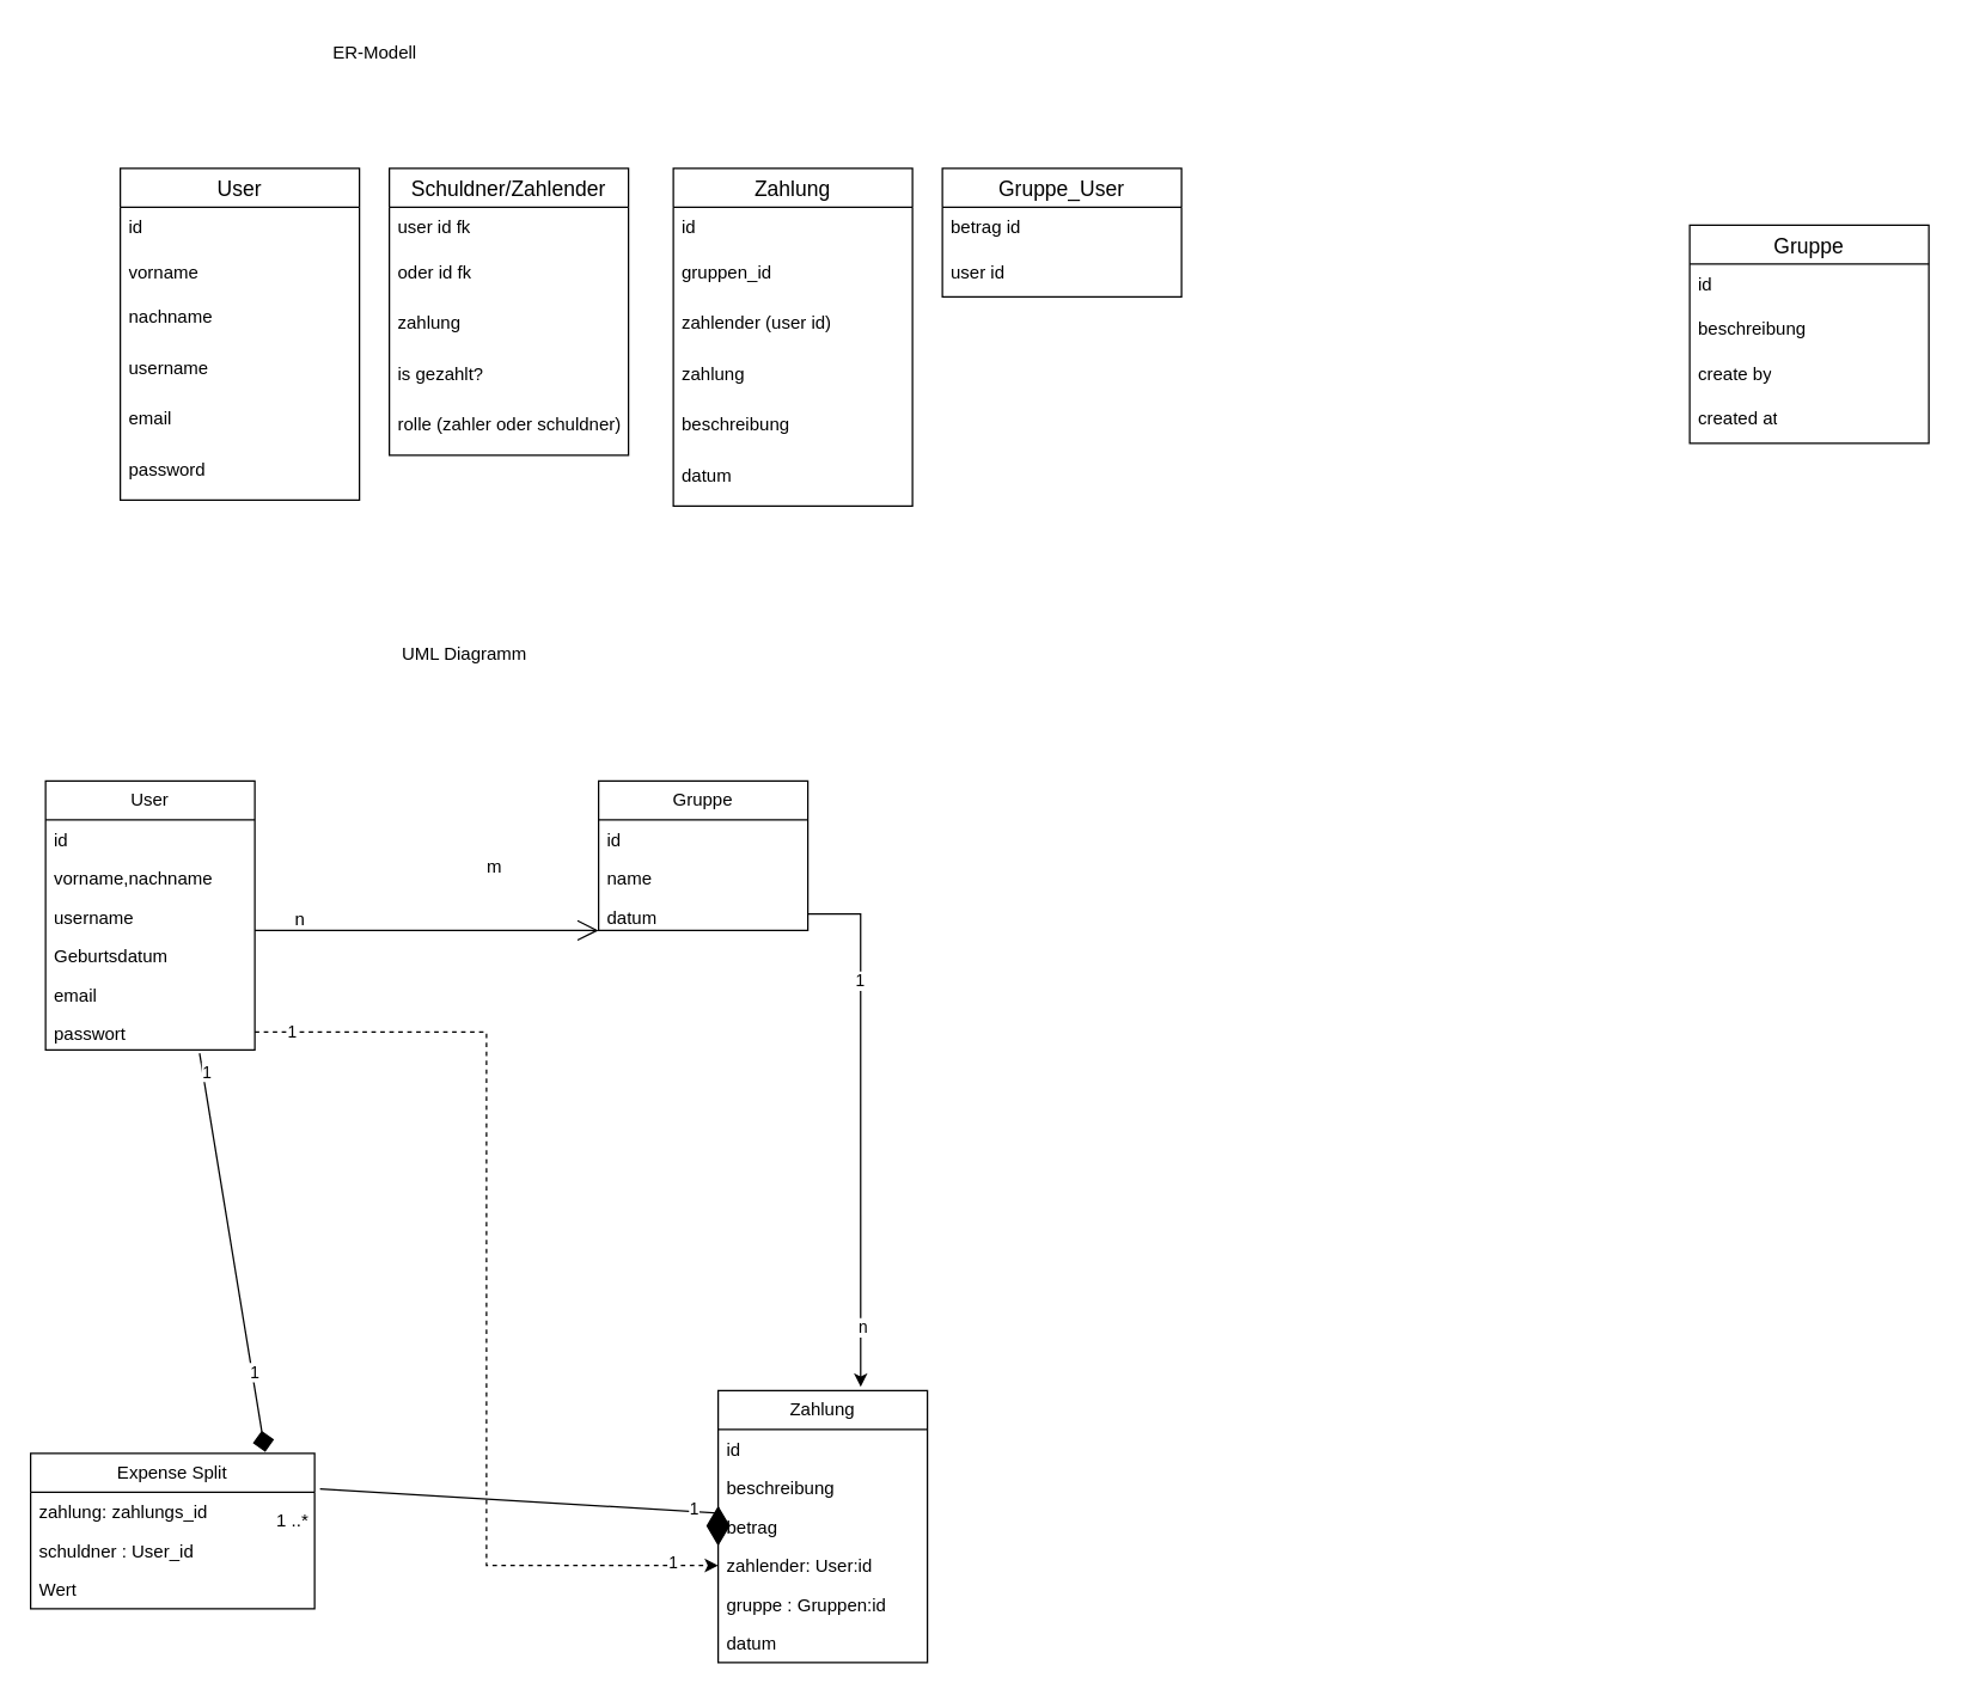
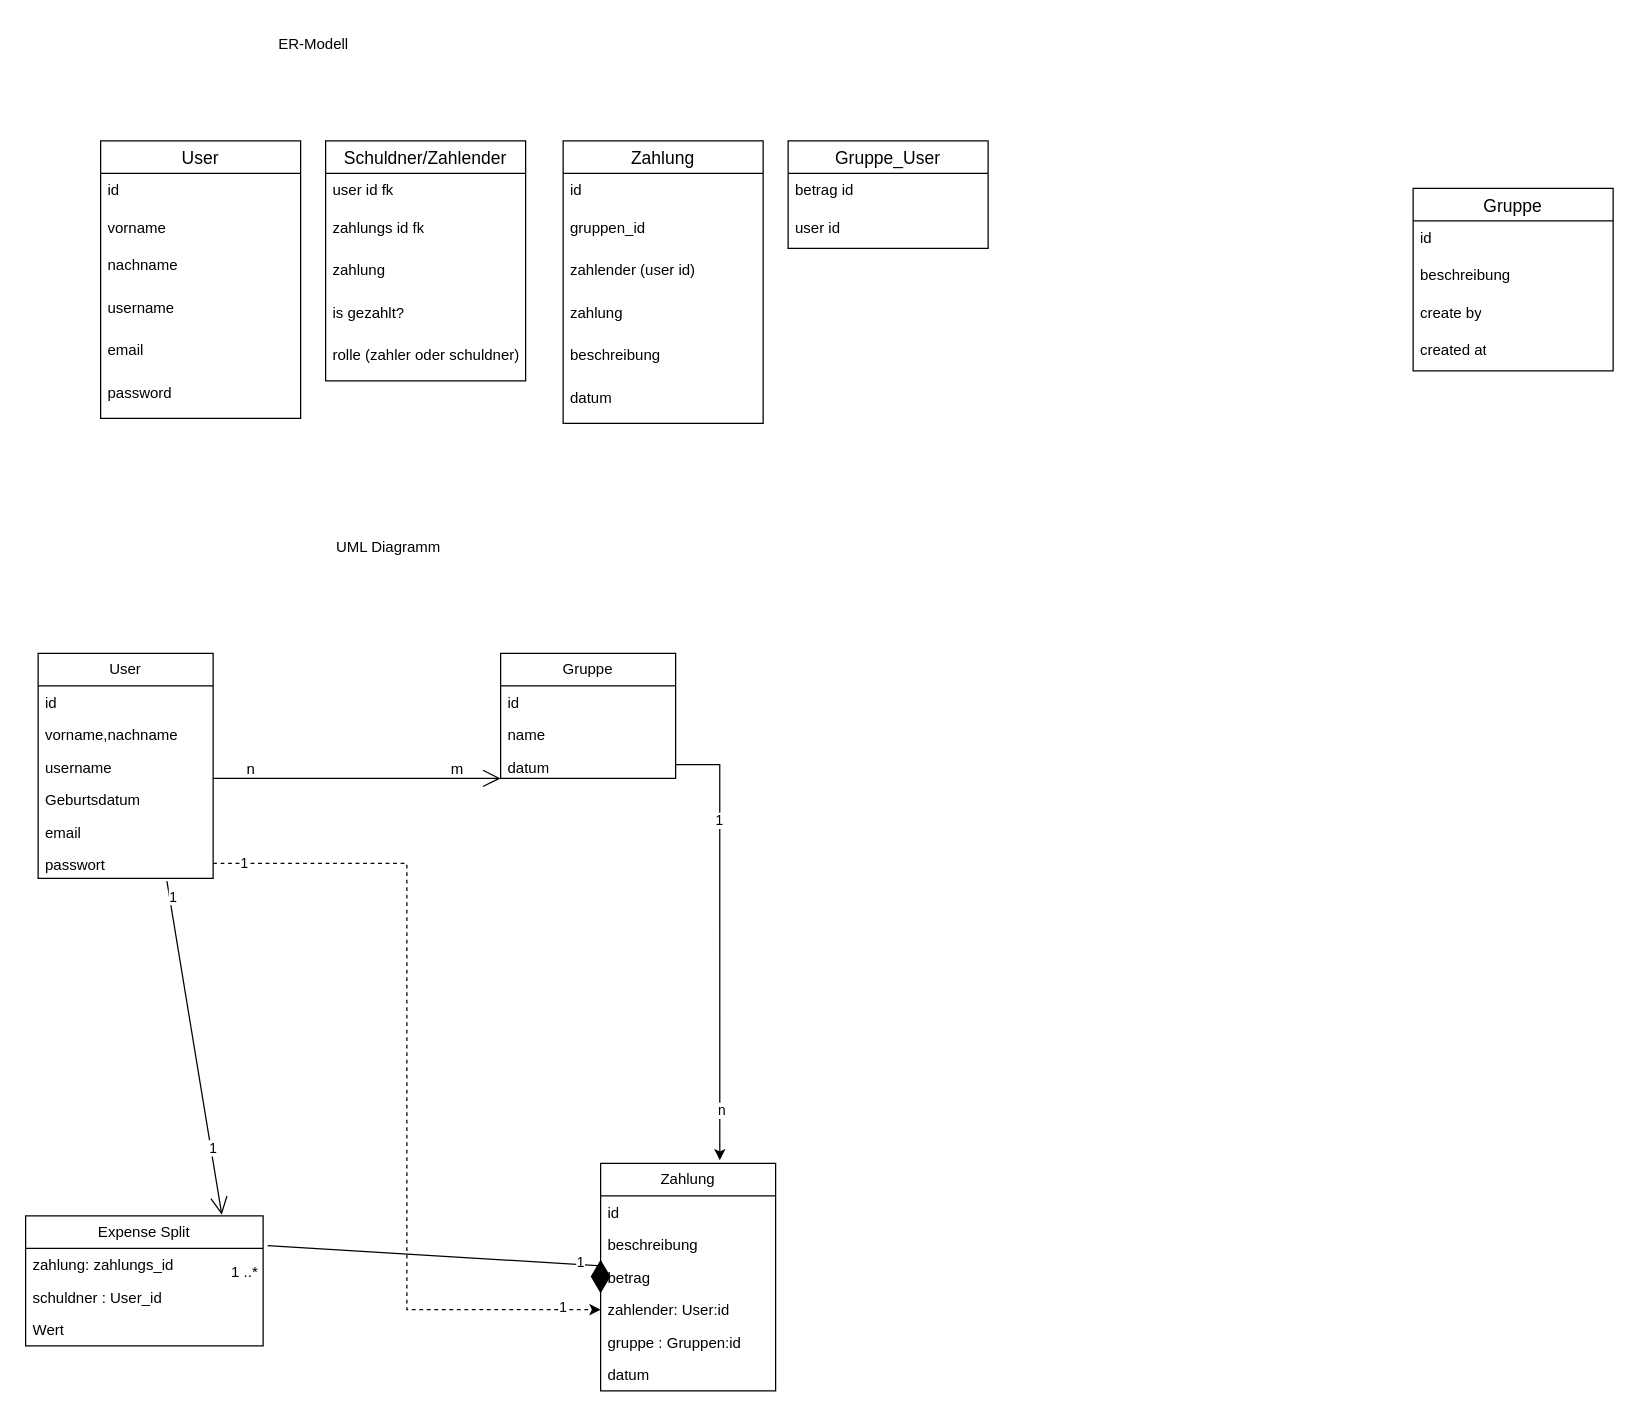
- <mxCell id="23" value="oder id fk" style="text;strokeColor=none;fillColor=none;spacingLeft=4;spacingRight=4;overflow=hidden;rotatable=0;points=[[0,0.5],[1,0.5]];portConstraint=eastwest;fontSize=12;whiteSpace=wrap;html=1;" parent="21" vertex="1"><mxGeometry y="56" width="160" height="34" as="geometry" /></mxCell>
+ <mxCell id="23" value="zahlungs id fk" style="text;strokeColor=none;fillColor=none;spacingLeft=4;spacingRight=4;overflow=hidden;rotatable=0;points=[[0,0.5],[1,0.5]];portConstraint=eastwest;fontSize=12;whiteSpace=wrap;html=1;" parent="21" vertex="1"><mxGeometry y="56" width="160" height="34" as="geometry" /></mxCell>
- <mxCell id="61" value="m" style="text;html=1;align=center;verticalAlign=middle;resizable=0;points=[];autosize=1;strokeColor=none;fillColor=none;" parent="1" vertex="1"><mxGeometry x="315" y="565" width="30" height="30" as="geometry" /></mxCell>
+ <mxCell id="61" value="m" style="text;html=1;align=center;verticalAlign=middle;resizable=0;points=[];autosize=1;strokeColor=none;fillColor=none;" parent="1" vertex="1"><mxGeometry x="350" y="600" width="30" height="30" as="geometry" /></mxCell>
- <mxCell id="56" value="" style="endArrow=diamond;endFill=1;endSize=12;html=1;rounded=0;exitX=0.736;exitY=1.092;exitDx=0;exitDy=0;entryX=0.826;entryY=-0.009;entryDx=0;entryDy=0;entryPerimeter=0;exitPerimeter=0;" parent="1" source="36" target="48" edge="1"><mxGeometry width="160" relative="1" as="geometry"><mxPoint x="170" y="738" as="sourcePoint" /><mxPoint x="240" y="742" as="targetPoint" /></mxGeometry></mxCell>
+ <mxCell id="56" value="" style="endArrow=open;endFill=1;endSize=12;html=1;rounded=0;exitX=0.736;exitY=1.092;exitDx=0;exitDy=0;entryX=0.826;entryY=-0.009;entryDx=0;entryDy=0;entryPerimeter=0;exitPerimeter=0;" parent="1" source="36" target="48" edge="1"><mxGeometry width="160" relative="1" as="geometry"><mxPoint x="170" y="738" as="sourcePoint" /><mxPoint x="240" y="742" as="targetPoint" /></mxGeometry></mxCell>
